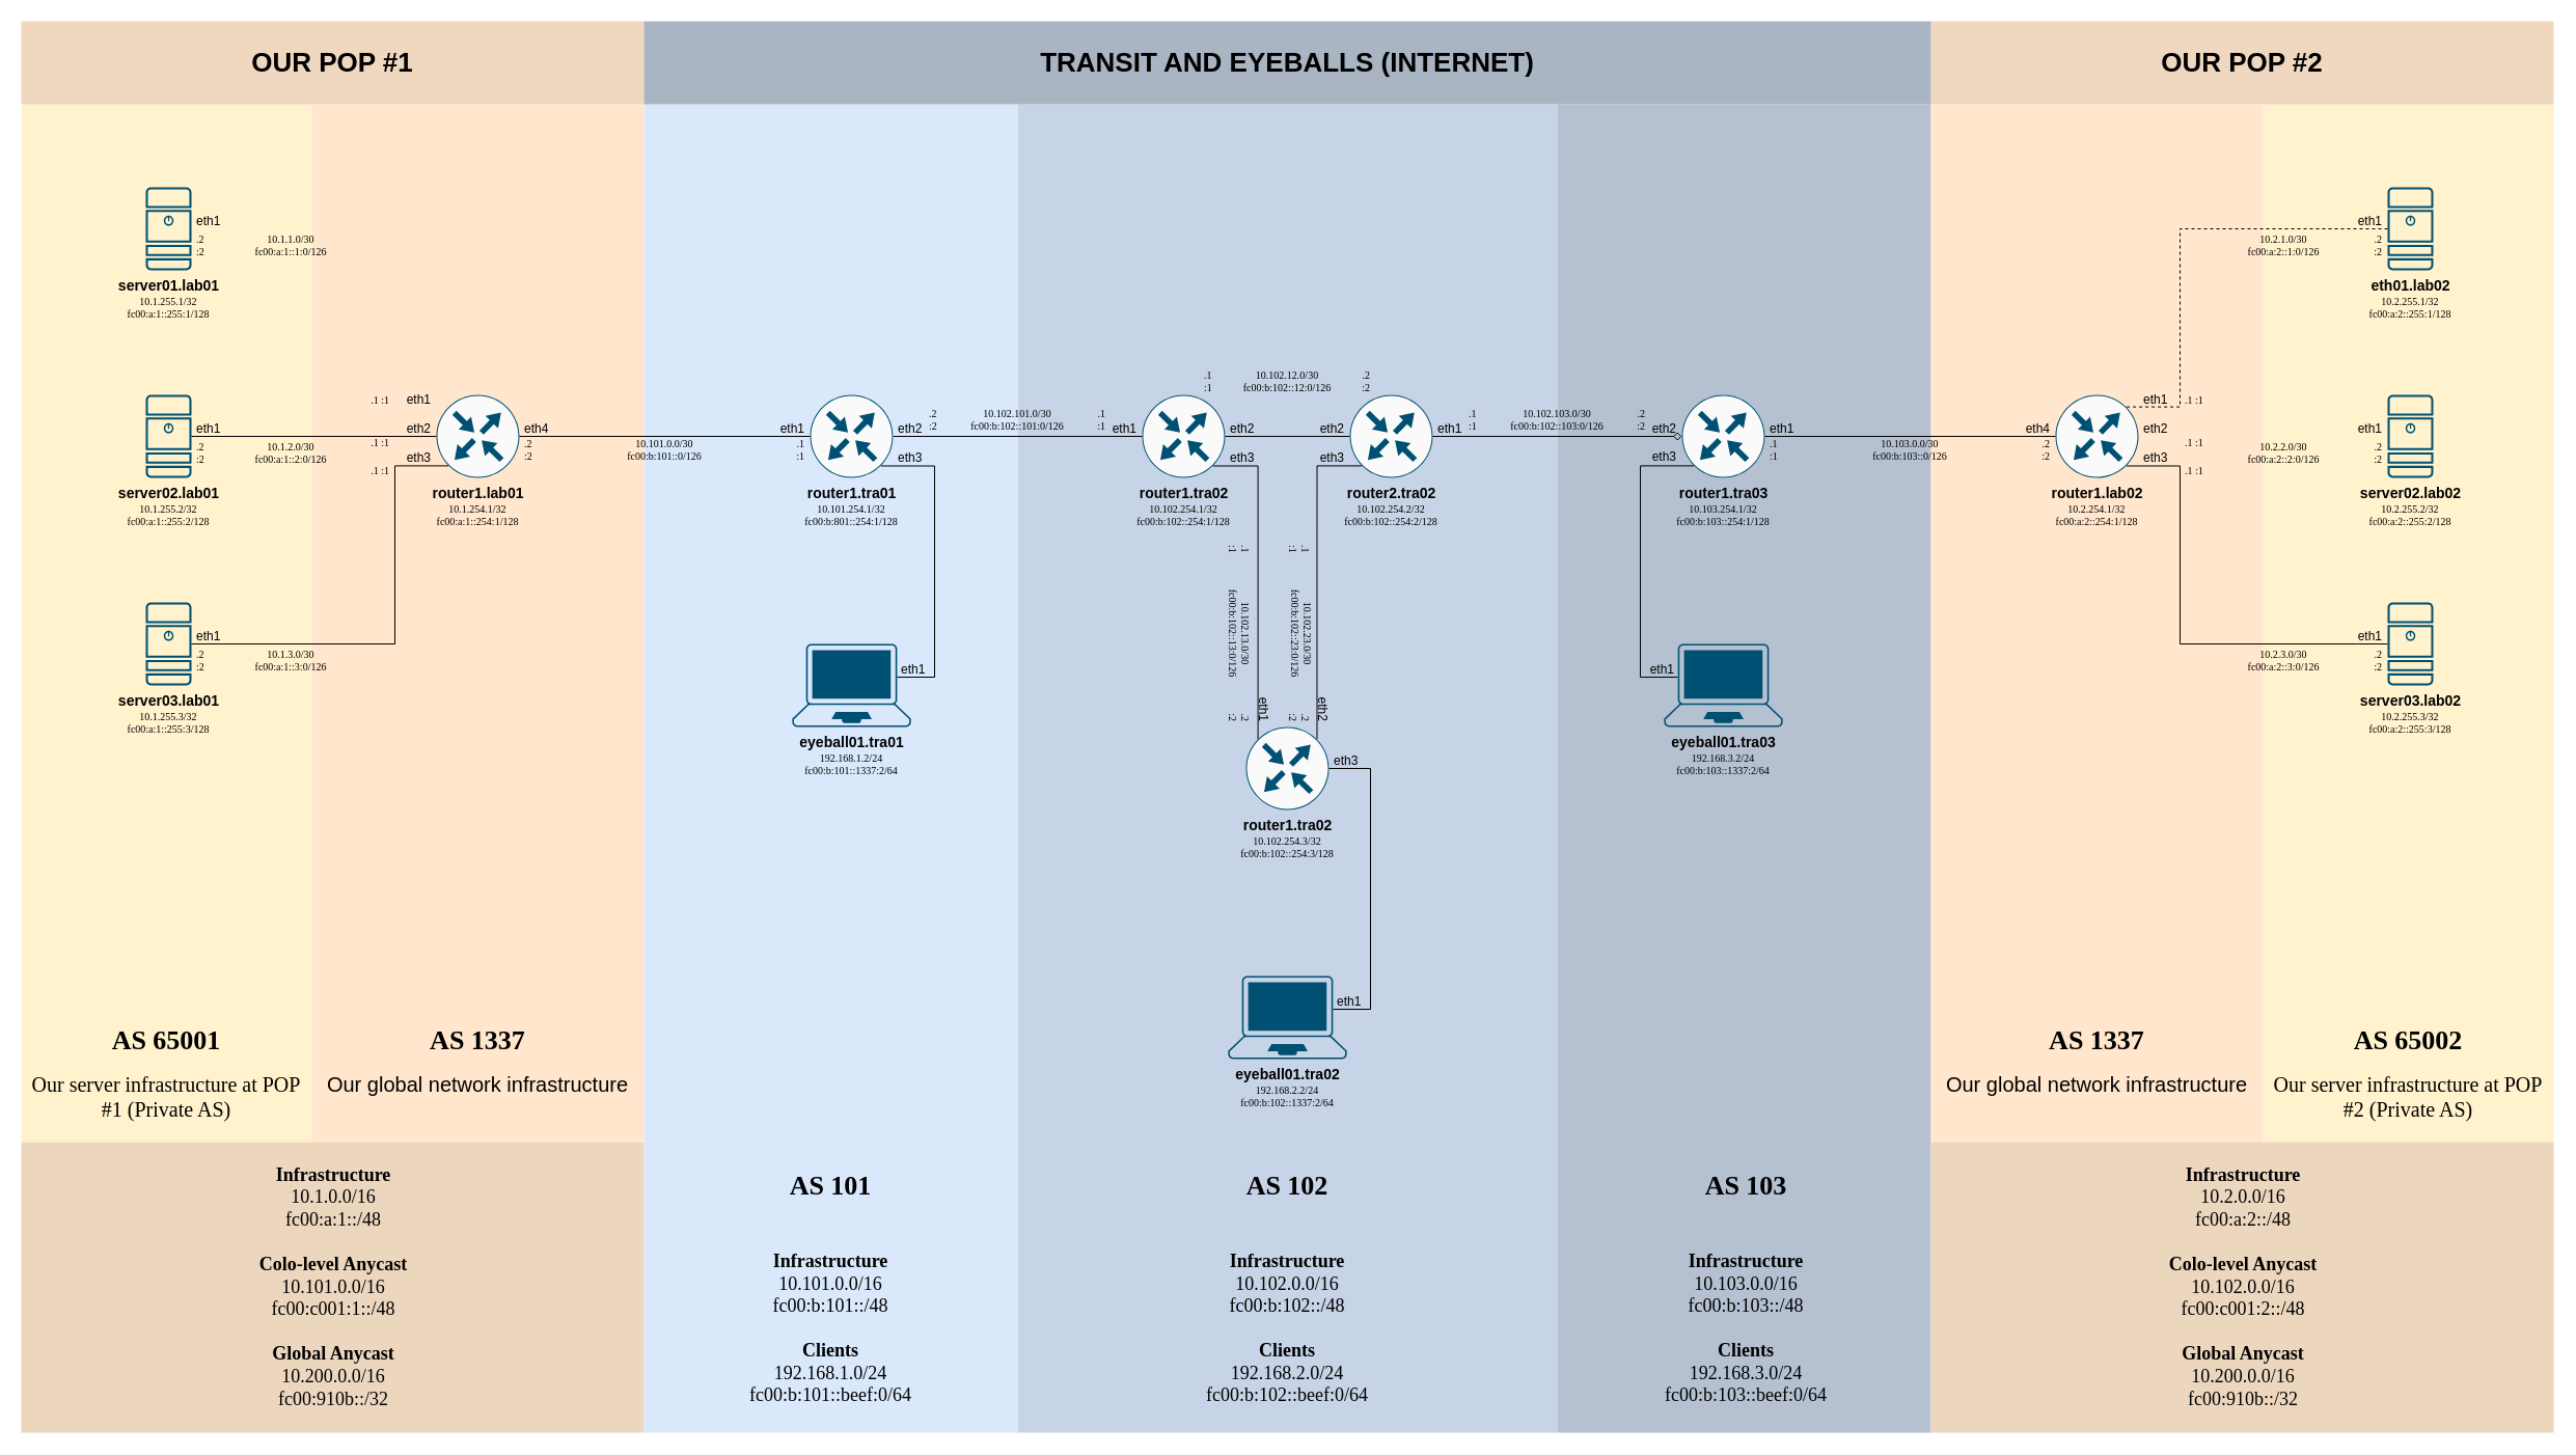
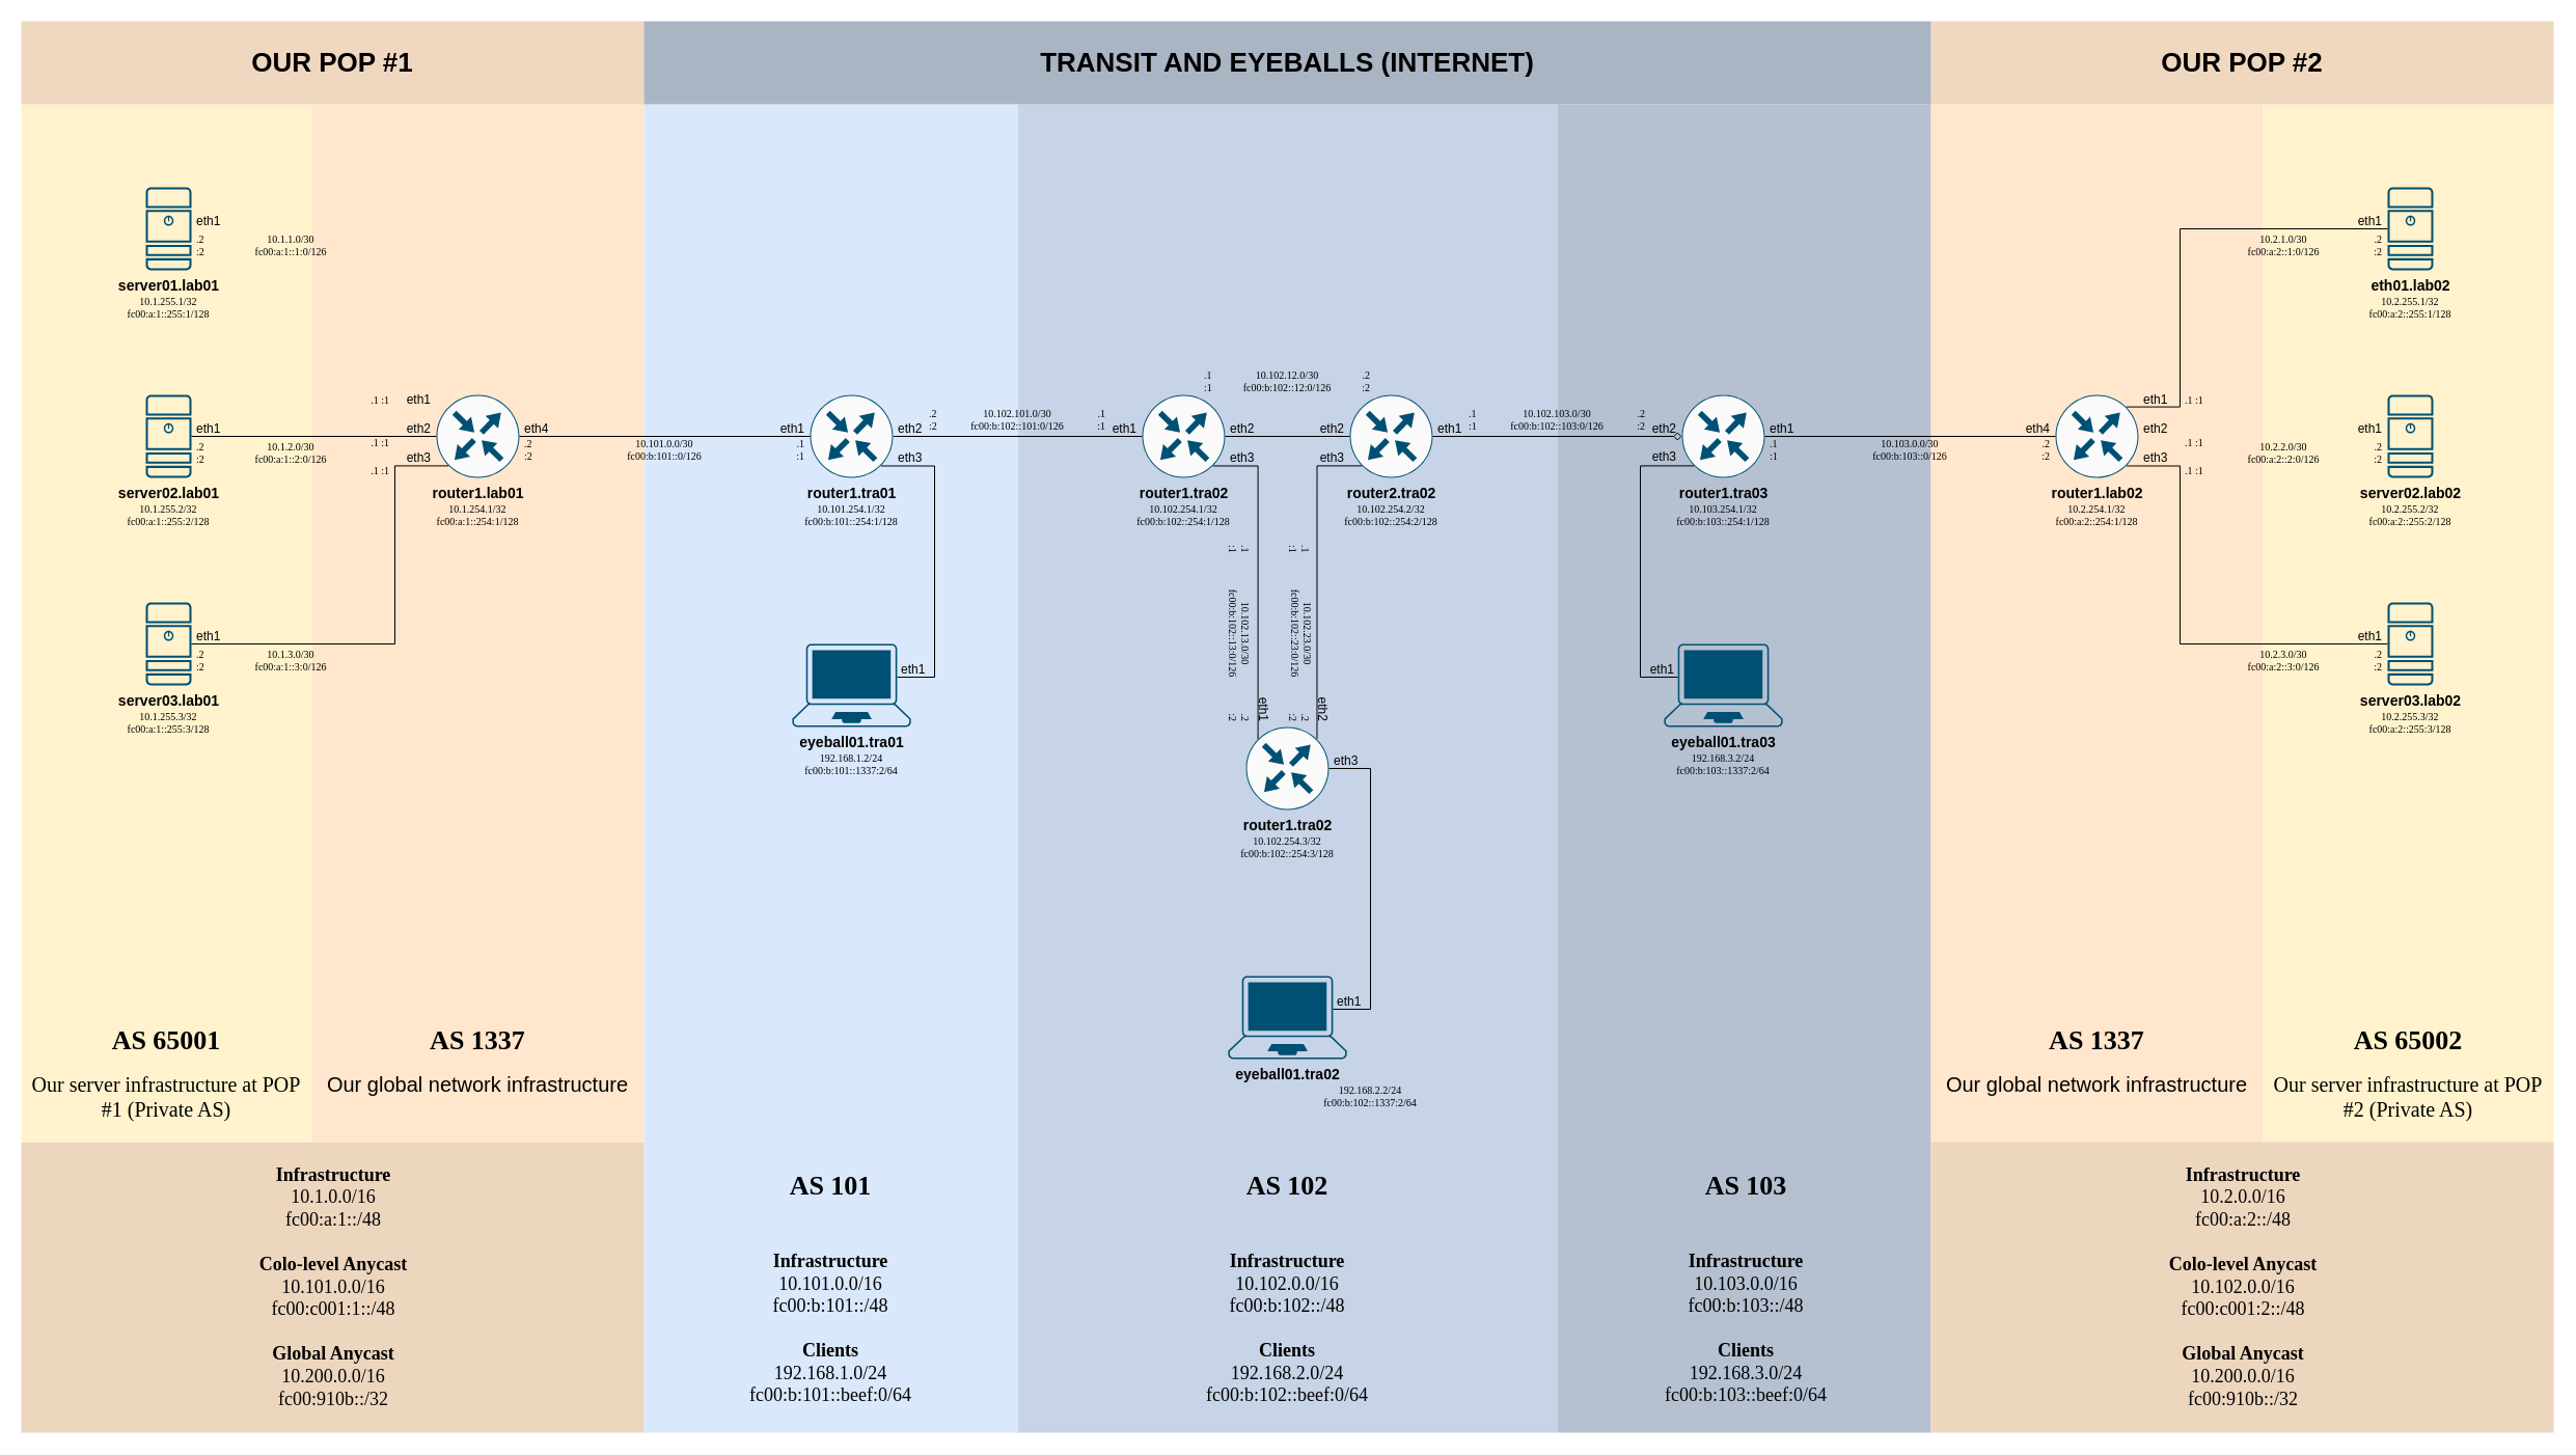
- <mxCell id="17" style="edgeStyle=orthogonalEdgeStyle;rounded=0;orthogonalLoop=1;jettySize=auto;html=1;exitX=0;exitY=0.5;exitDx=0;exitDy=0;exitPerimeter=0;entryX=0.856;entryY=0.145;entryDx=0;entryDy=0;entryPerimeter=0;endArrow=none;endFill=0;fontSize=14;fontStyle=1;dashed=1;" parent="1" source="15" target="13" edge="1"><mxGeometry relative="1" as="geometry"><Array as="points"><mxPoint x="2100" y="220" /><mxPoint x="2100" y="392" /></Array></mxGeometry></mxCell>
+ <mxCell id="17" style="edgeStyle=orthogonalEdgeStyle;rounded=0;orthogonalLoop=1;jettySize=auto;html=1;exitX=0;exitY=0.5;exitDx=0;exitDy=0;exitPerimeter=0;entryX=0.856;entryY=0.145;entryDx=0;entryDy=0;entryPerimeter=0;endArrow=none;endFill=0;fontSize=14;fontStyle=1" parent="1" source="15" target="13" edge="1"><mxGeometry relative="1" as="geometry"><Array as="points"><mxPoint x="2100" y="220" /><mxPoint x="2100" y="392" /></Array></mxGeometry></mxCell>
- <mxCell id="121" value="&lt;div&gt;10.101.254.1/32&lt;/div&gt;&lt;div&gt;fc00:b:801::254:1/128&lt;br&gt;&lt;/div&gt;" style="text;html=1;align=center;verticalAlign=top;whiteSpace=wrap;rounded=0;fontSize=10;fontFamily=Verdana;spacing=0;" parent="1" vertex="1"><mxGeometry x="780" y="480" width="80" height="40" as="geometry" /></mxCell>
+ <mxCell id="121" value="&lt;div&gt;10.101.254.1/32&lt;/div&gt;&lt;div&gt;fc00:b:101::254:1/128&lt;br&gt;&lt;/div&gt;" style="text;html=1;align=center;verticalAlign=top;whiteSpace=wrap;rounded=0;fontSize=10;fontFamily=Verdana;spacing=0;" parent="1" vertex="1"><mxGeometry x="780" y="480" width="80" height="40" as="geometry" /></mxCell>
- <mxCell id="70" value="&lt;div&gt;192.168.2.2/24&lt;/div&gt;&lt;div&gt;fc00:b:102::1337:2/64&lt;br&gt;&lt;/div&gt;" style="text;html=1;align=center;verticalAlign=top;whiteSpace=wrap;rounded=0;fontSize=10;fontFamily=Verdana;spacing=0;" parent="1" vertex="1"><mxGeometry x="1200" y="1040" width="80" height="40" as="geometry" /></mxCell>
+ <mxCell id="70" value="&lt;div&gt;192.168.2.2/24&lt;/div&gt;&lt;div&gt;fc00:b:102::1337:2/64&lt;br&gt;&lt;/div&gt;" style="text;html=1;align=center;verticalAlign=top;whiteSpace=wrap;rounded=0;fontSize=10;fontFamily=Verdana;spacing=0;" parent="1" vertex="1"><mxGeometry x="1280" y="1040" width="80" height="40" as="geometry" /></mxCell>
